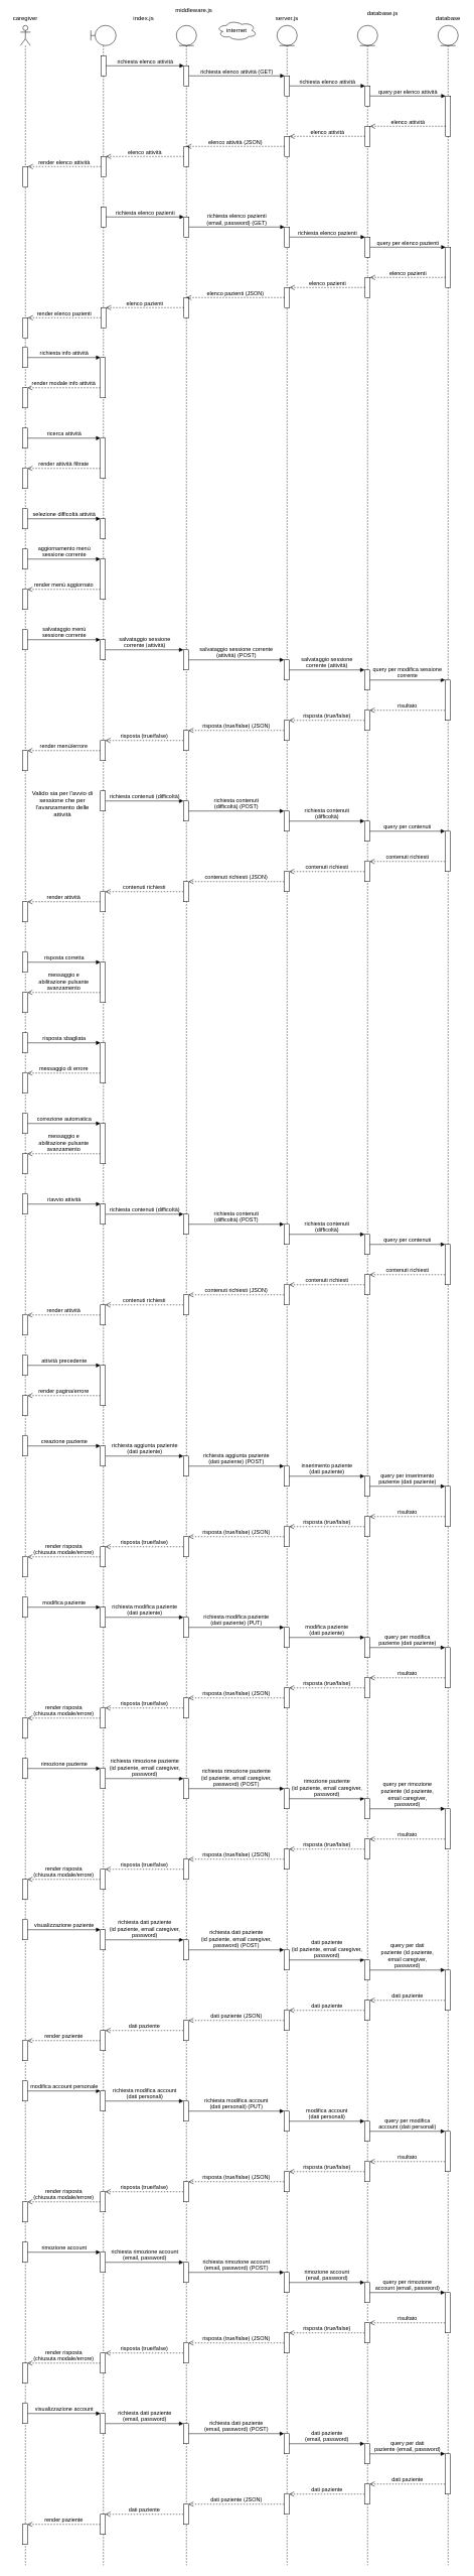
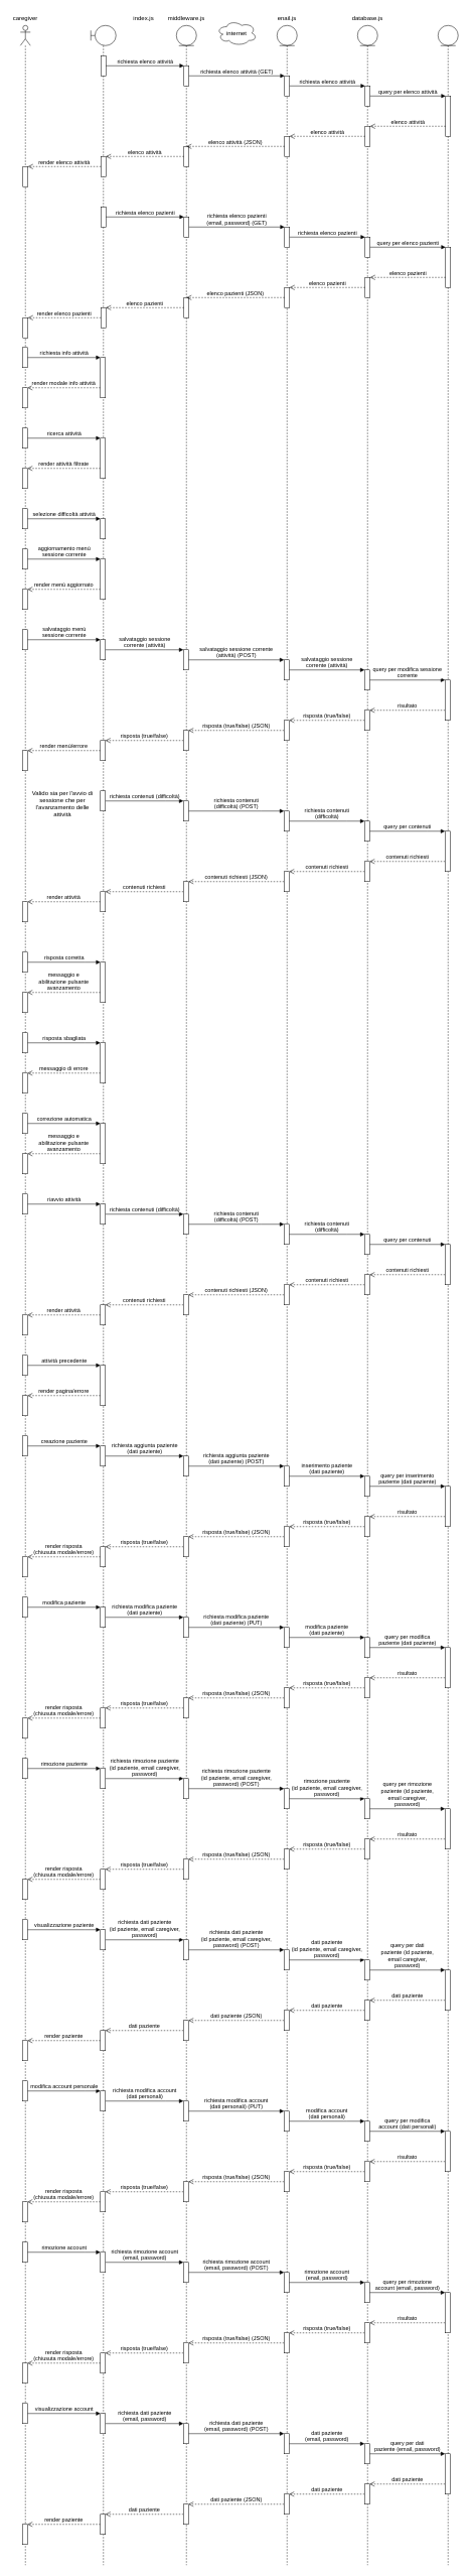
- <mxCell id="20" value="middleware.js" style="text;html=1;align=center;verticalAlign=middle;whiteSpace=wrap;rounded=0;" parent="1" vertex="1"><mxGeometry x="355" y="5" width="60" height="30" as="geometry" /></mxCell>
+ <mxCell id="20" value="middleware.js" style="text;html=1;align=center;verticalAlign=middle;whiteSpace=wrap;rounded=0;" parent="1" vertex="1"><mxGeometry x="340" y="20" width="60" height="30" as="geometry" /></mxCell>
- <mxCell id="22" value="database.js" style="text;html=1;align=center;verticalAlign=middle;whiteSpace=wrap;rounded=0;" parent="1" vertex="1"><mxGeometry x="730" y="10" width="60" height="30" as="geometry" /></mxCell>
+ <mxCell id="22" value="database.js" style="text;html=1;align=center;verticalAlign=middle;whiteSpace=wrap;rounded=0;" parent="1" vertex="1"><mxGeometry x="700" y="20" width="60" height="30" as="geometry" /></mxCell>
- <mxCell id="21" value="server.js" style="text;html=1;align=center;verticalAlign=middle;whiteSpace=wrap;rounded=0;" parent="1" vertex="1"><mxGeometry x="540" y="20" width="60" height="30" as="geometry" /></mxCell>
+ <mxCell id="21" value="enail.js" style="text;html=1;align=center;verticalAlign=middle;whiteSpace=wrap;rounded=0;" parent="1" vertex="1"><mxGeometry x="540" y="20" width="60" height="30" as="geometry" /></mxCell>
- <mxCell id="294" value="database" style="text;html=1;align=center;verticalAlign=middle;whiteSpace=wrap;rounded=0;" parent="1" vertex="1"><mxGeometry x="860" y="20" width="60" height="30" as="geometry" /></mxCell>
- <mxCell id="14" value="internet" style="ellipse;shape=cloud;whiteSpace=wrap;html=1;" parent="1" vertex="1"><mxGeometry x="430" y="40" width="80" height="40" as="geometry" /></mxCell>
+ <mxCell id="14" value="internet" style="ellipse;shape=cloud;whiteSpace=wrap;html=1;" parent="1" vertex="1"><mxGeometry x="430" y="40" width="80" height="50" as="geometry" /></mxCell>
